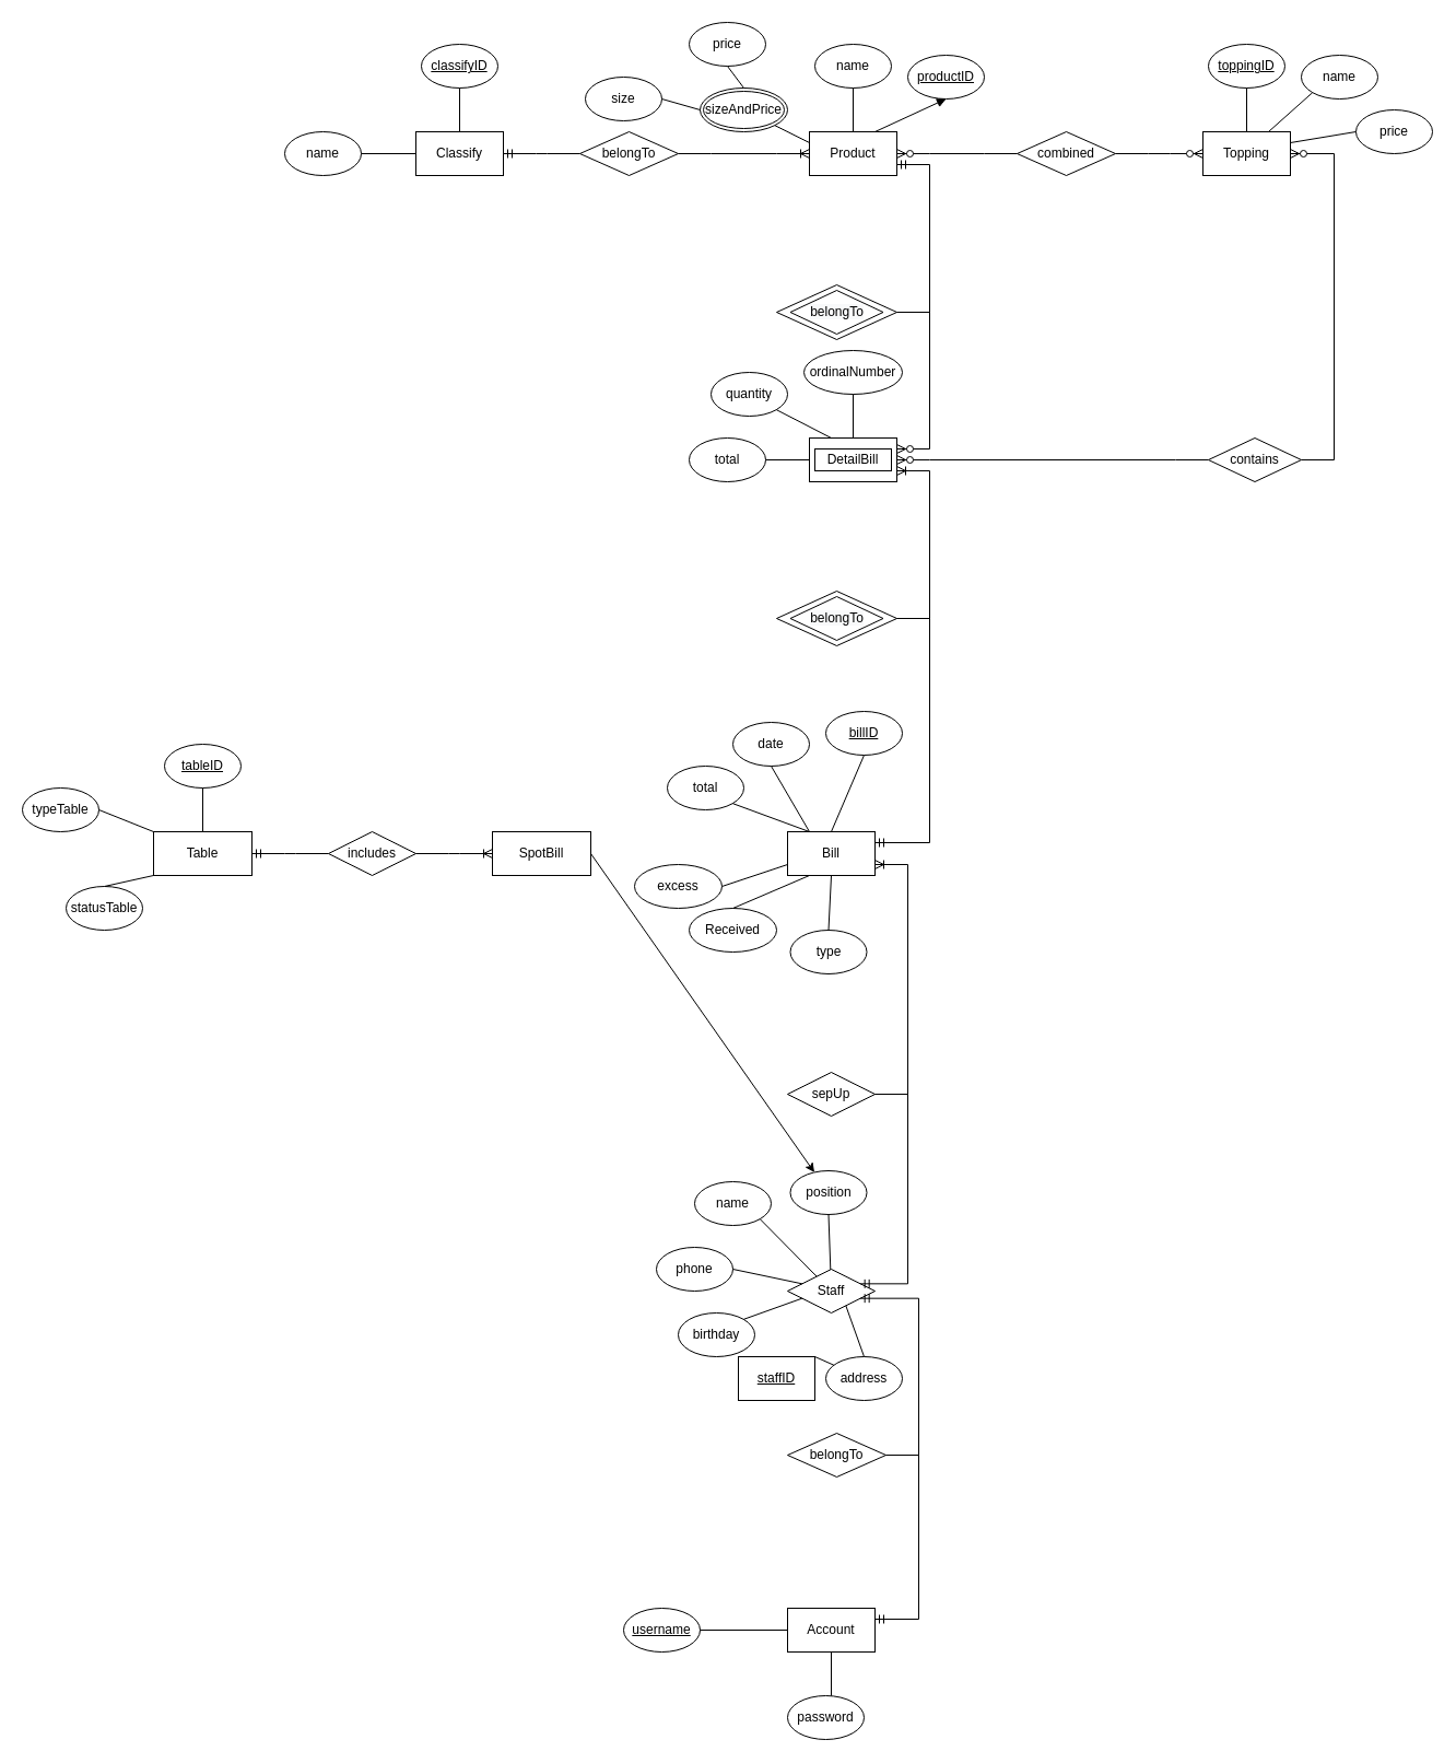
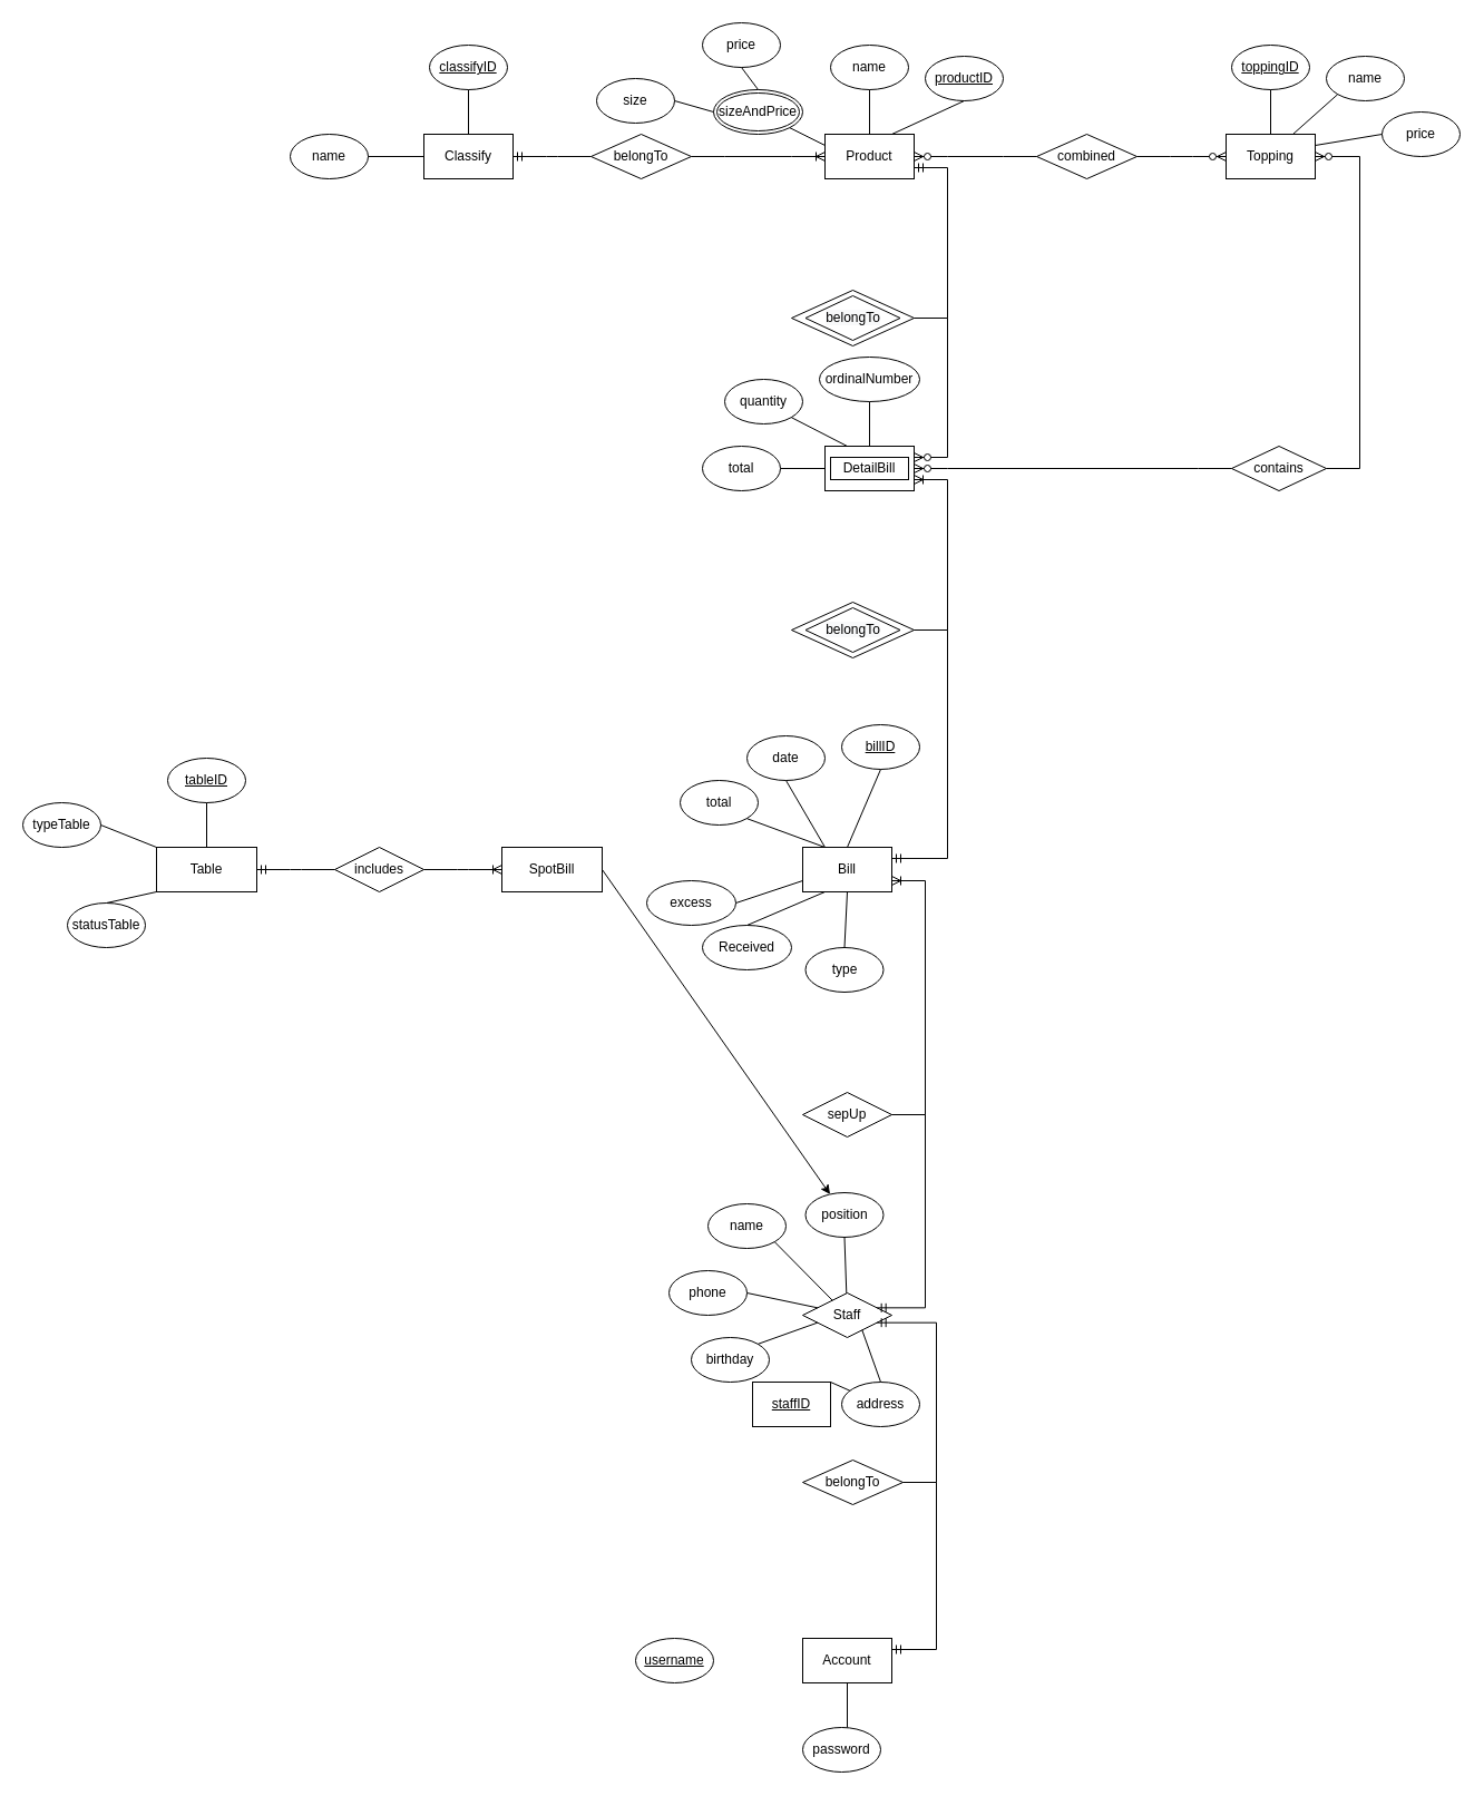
- <mxCell id="6" value="" style="endArrow=block;html=1;rounded=0;exitX=0.75;exitY=0;exitDx=0;exitDy=0;entryX=0.5;entryY=1;entryDx=0;entryDy=0;" parent="1" source="2" target="3" edge="1"><mxGeometry relative="1" as="geometry"><mxPoint x="525" y="120" as="sourcePoint" /><mxPoint x="610" y="80" as="targetPoint" /></mxGeometry></mxCell>
+ <mxCell id="6" value="" style="endArrow=none;html=1;rounded=0;exitX=0.75;exitY=0;exitDx=0;exitDy=0;entryX=0.5;entryY=1;entryDx=0;entryDy=0;" parent="1" source="2" target="3" edge="1"><mxGeometry relative="1" as="geometry"><mxPoint x="525" y="120" as="sourcePoint" /><mxPoint x="610" y="80" as="targetPoint" /></mxGeometry></mxCell>
- <mxCell id="50" value="" style="endArrow=none;html=1;rounded=0;entryX=1;entryY=0.5;entryDx=0;entryDy=0;exitX=0;exitY=0.5;exitDx=0;exitDy=0;" parent="1" source="37" target="48" edge="1"><mxGeometry relative="1" as="geometry"><mxPoint x="520" y="1340" as="sourcePoint" /><mxPoint x="680" y="1340" as="targetPoint" /></mxGeometry></mxCell>
